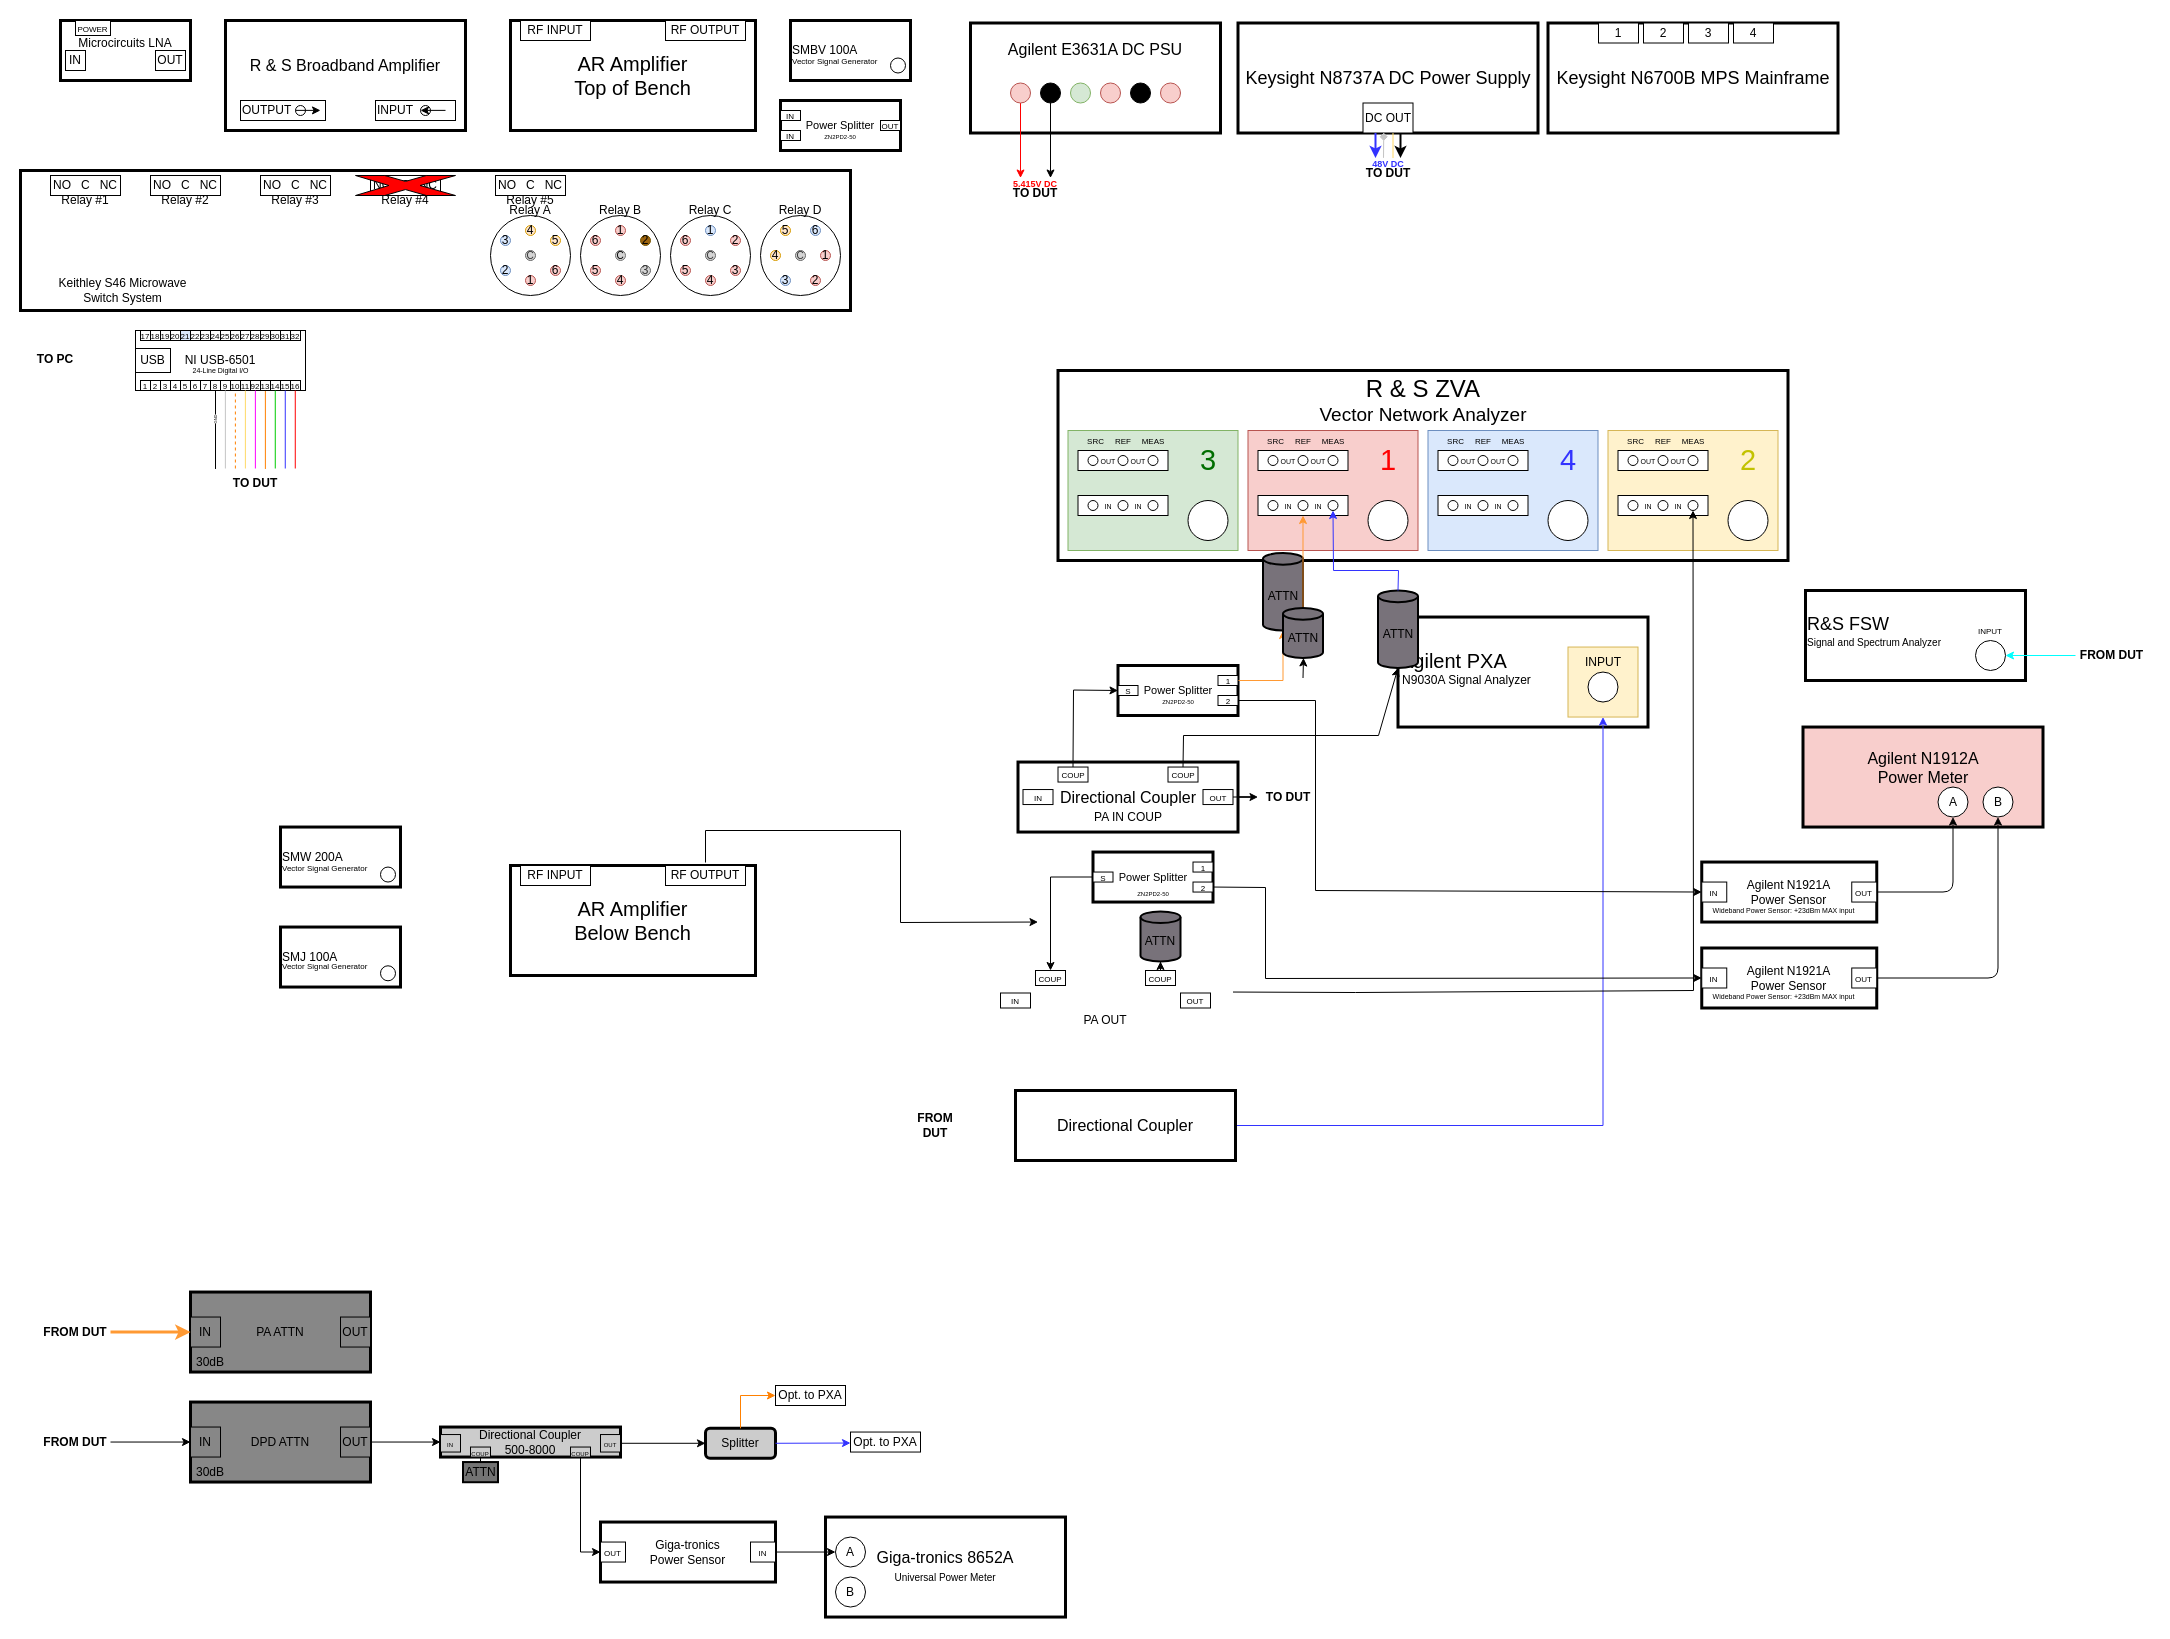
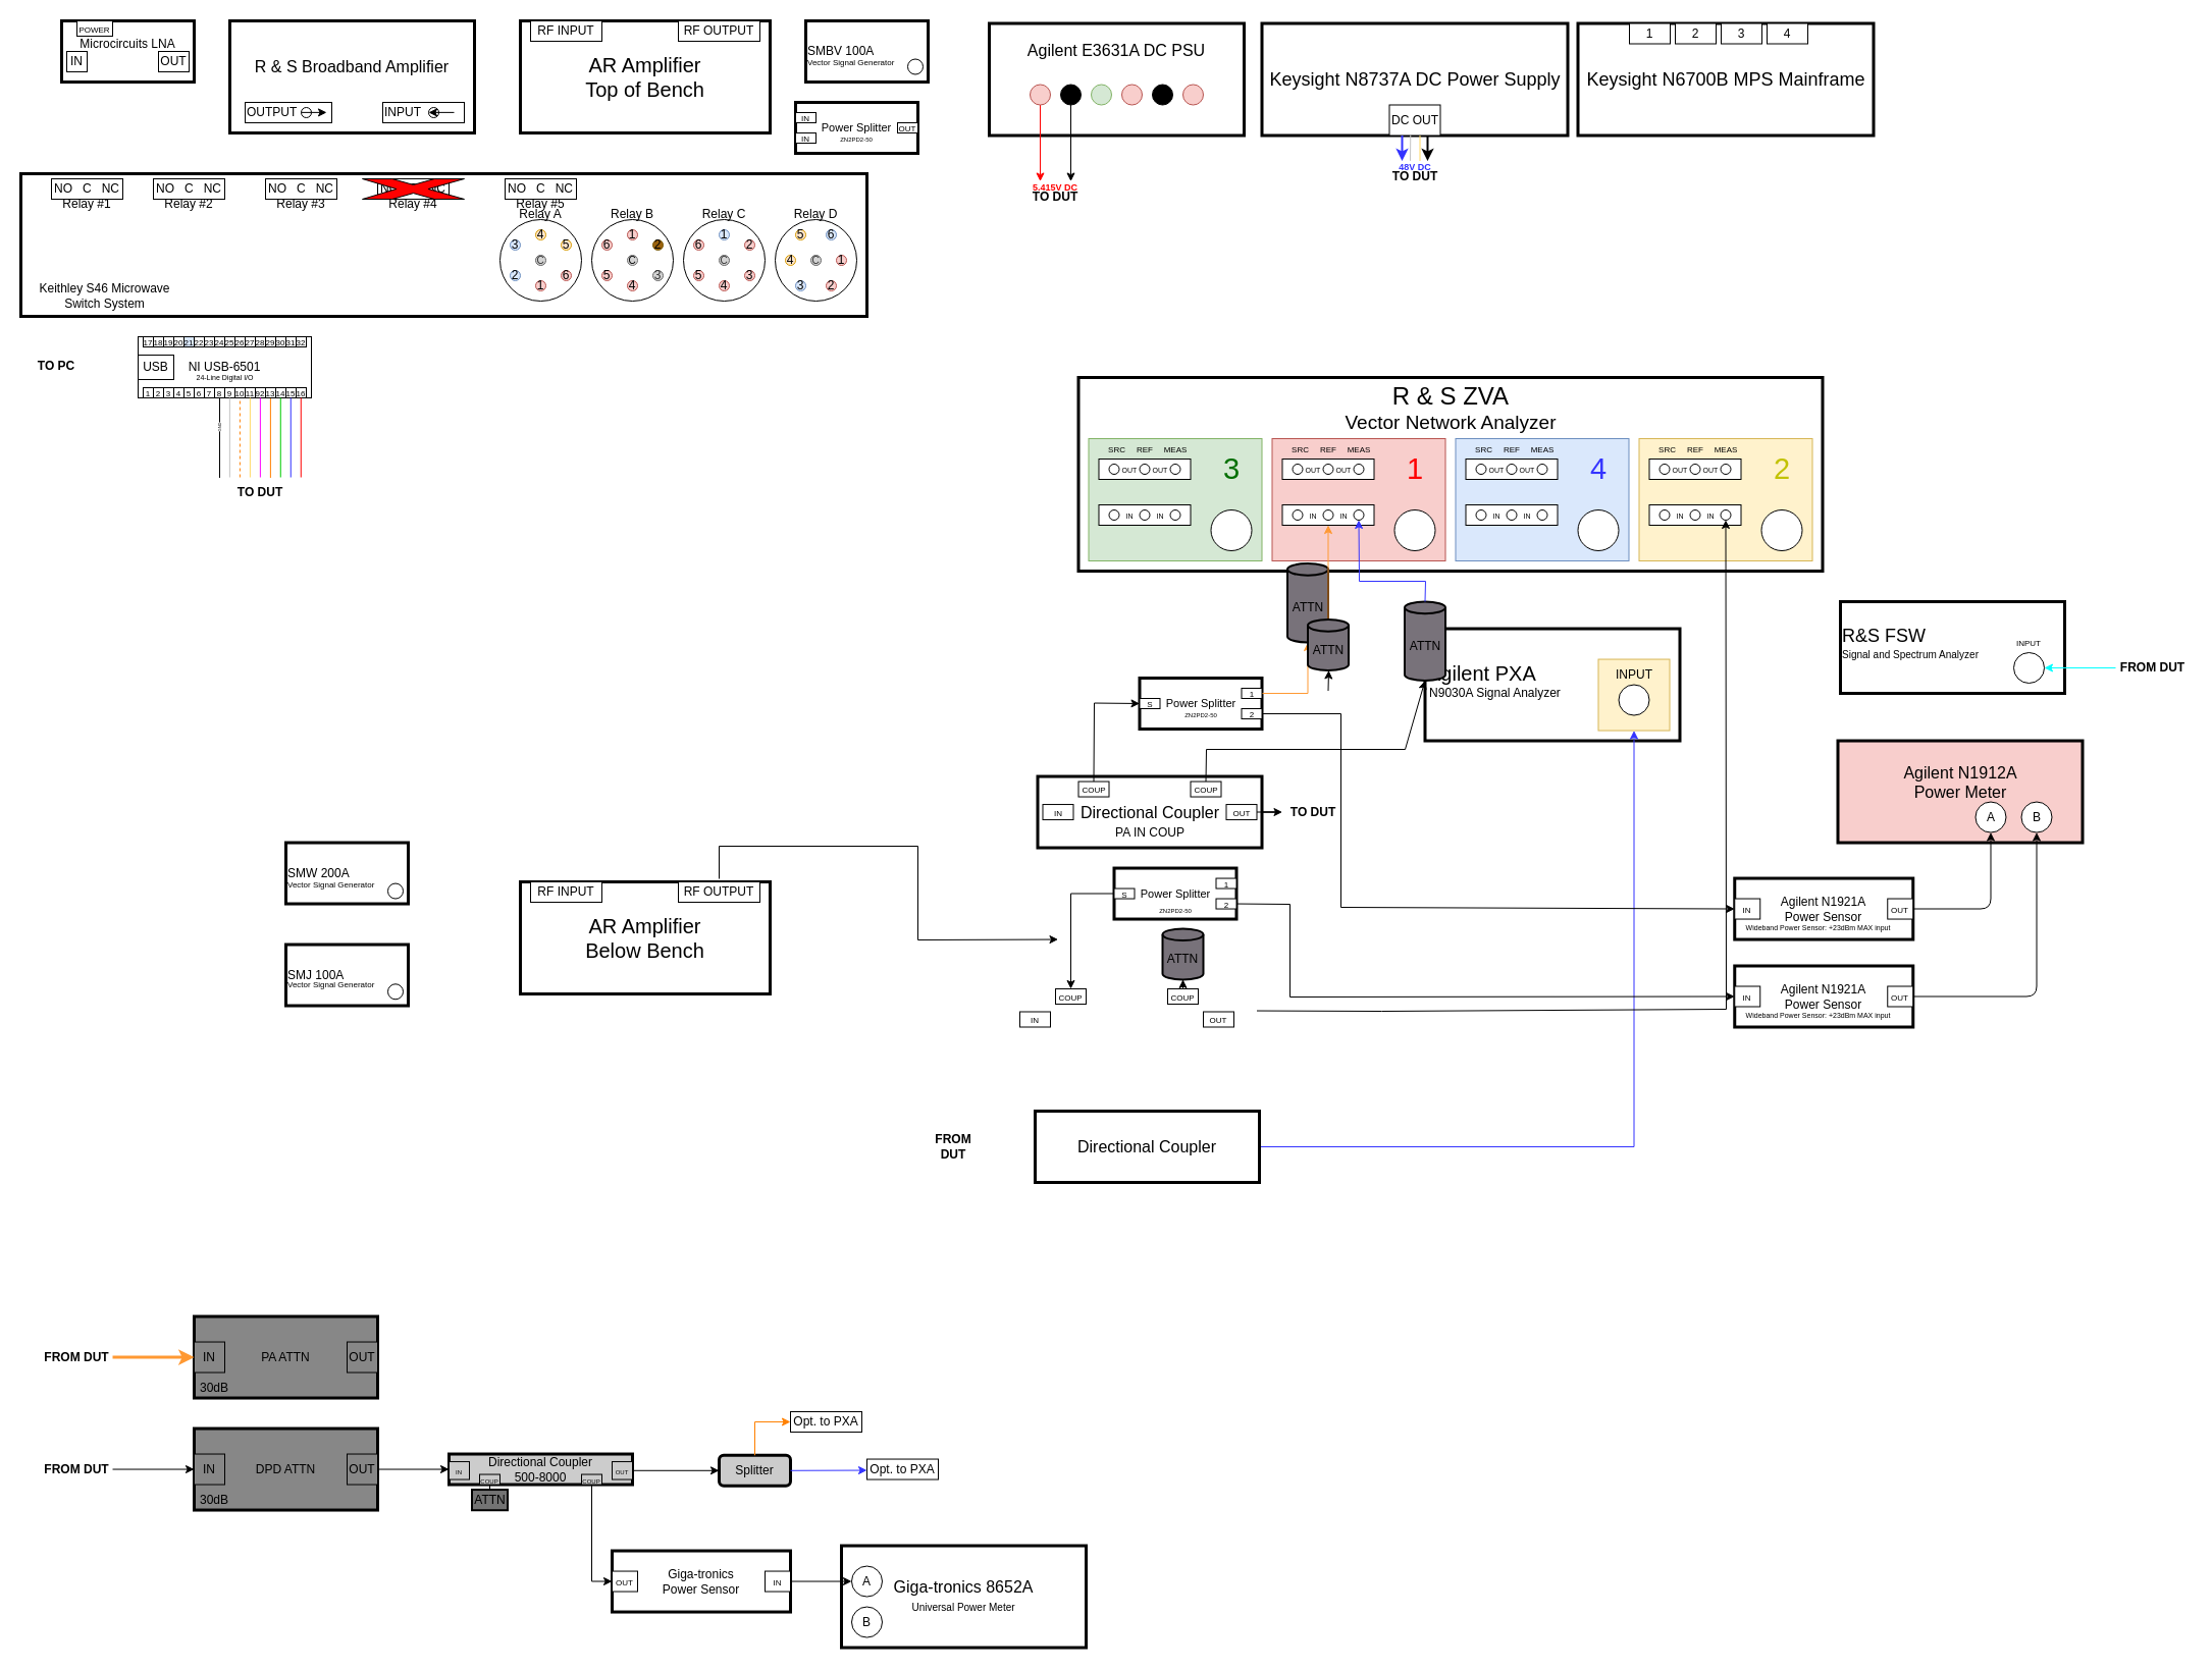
- <mxCell id="318" value="" style="endArrow=diamond;html=1;rounded=0;fontFamily=Helvetica;fontSize=12;fontColor=default;entryX=0.415;entryY=0.986;entryDx=0;entryDy=0;entryPerimeter=0;exitX=0.425;exitY=-0.015;exitDx=0;exitDy=0;exitPerimeter=0;strokeColor=#C4C4C4;" parent="1" source="239" target="237" edge="1"><mxGeometry width="50" height="50" relative="1" as="geometry"><mxPoint x="1310" y="177.5" as="sourcePoint" /><mxPoint x="1350" y="147.5" as="targetPoint" /></mxGeometry></mxCell>
+ <mxCell id="318" value="" style="endArrow=none;html=1;rounded=0;fontFamily=Helvetica;fontSize=12;fontColor=default;entryX=0.415;entryY=0.986;entryDx=0;entryDy=0;entryPerimeter=0;exitX=0.425;exitY=-0.015;exitDx=0;exitDy=0;exitPerimeter=0;strokeColor=#C4C4C4;" parent="1" source="239" target="237" edge="1"><mxGeometry width="50" height="50" relative="1" as="geometry"><mxPoint x="1310" y="177.5" as="sourcePoint" /><mxPoint x="1350" y="147.5" as="targetPoint" /></mxGeometry></mxCell>
- <mxCell id="320" value="Keithley S46 Microwave Switch System" style="text;html=1;strokeColor=none;fillColor=none;align=center;verticalAlign=middle;whiteSpace=wrap;rounded=0;fontSize=12;fontFamily=Helvetica;fontColor=default;" parent="1" vertex="1"><mxGeometry x="45" y="275" width="155" height="30" as="geometry" /></mxCell>
+ <mxCell id="320" value="Keithley S46 Microwave Switch System" style="text;html=1;strokeColor=none;fillColor=none;align=center;verticalAlign=middle;whiteSpace=wrap;rounded=0;fontSize=12;fontFamily=Helvetica;fontColor=default;" parent="1" vertex="1"><mxGeometry x="25" y="275" width="155" height="30" as="geometry" /></mxCell>
- <mxCell id="143" value="PA OUT" style="text;html=1;strokeColor=none;fillColor=none;align=center;verticalAlign=middle;whiteSpace=wrap;rounded=0;" parent="1" vertex="1"><mxGeometry x="1075" y="1005" width="60" height="30" as="geometry" /></mxCell>
